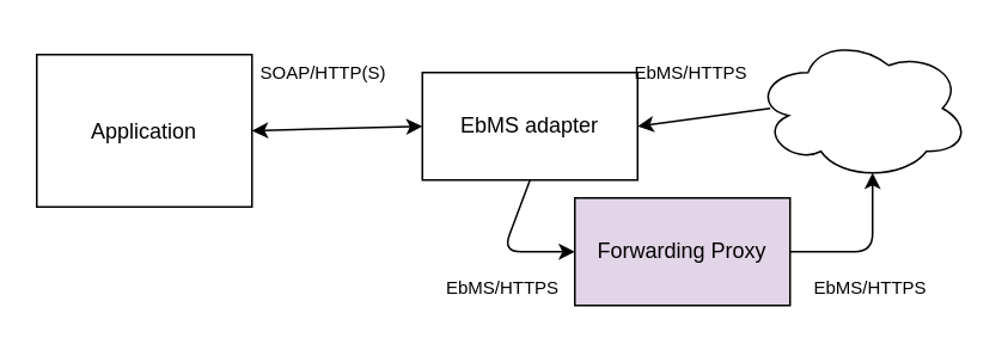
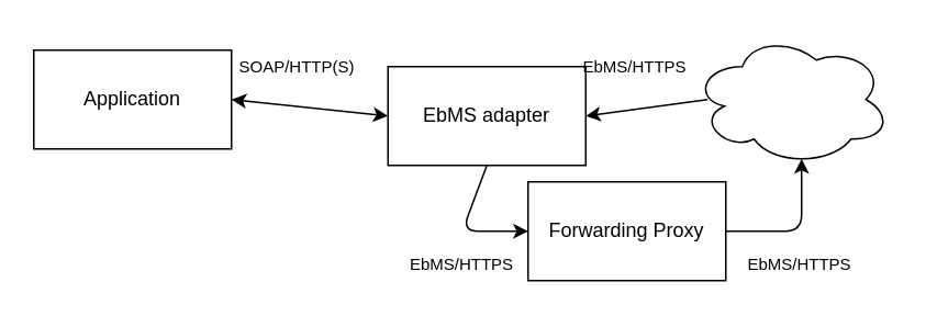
- <mxCell id="4" value="Application" style="rounded=0;whiteSpace=wrap;html=1;" parent="1" vertex="1"><mxGeometry x="20" y="30" width="120" height="85" as="geometry" /></mxCell>
+ <mxCell id="4" value="Application" style="rounded=0;whiteSpace=wrap;html=1;" parent="1" vertex="1"><mxGeometry x="20" y="30" width="120" height="60" as="geometry" /></mxCell>
- <mxCell id="9" value="Forwarding Proxy" style="rounded=0;whiteSpace=wrap;html=1;fillColor=#e1d5e7;" vertex="1" parent="1"><mxGeometry x="320" y="110" width="120" height="60" as="geometry" /></mxCell>
+ <mxCell id="9" value="Forwarding Proxy" style="rounded=0;whiteSpace=wrap;html=1;" vertex="1" parent="1"><mxGeometry x="320" y="110" width="120" height="60" as="geometry" /></mxCell>
